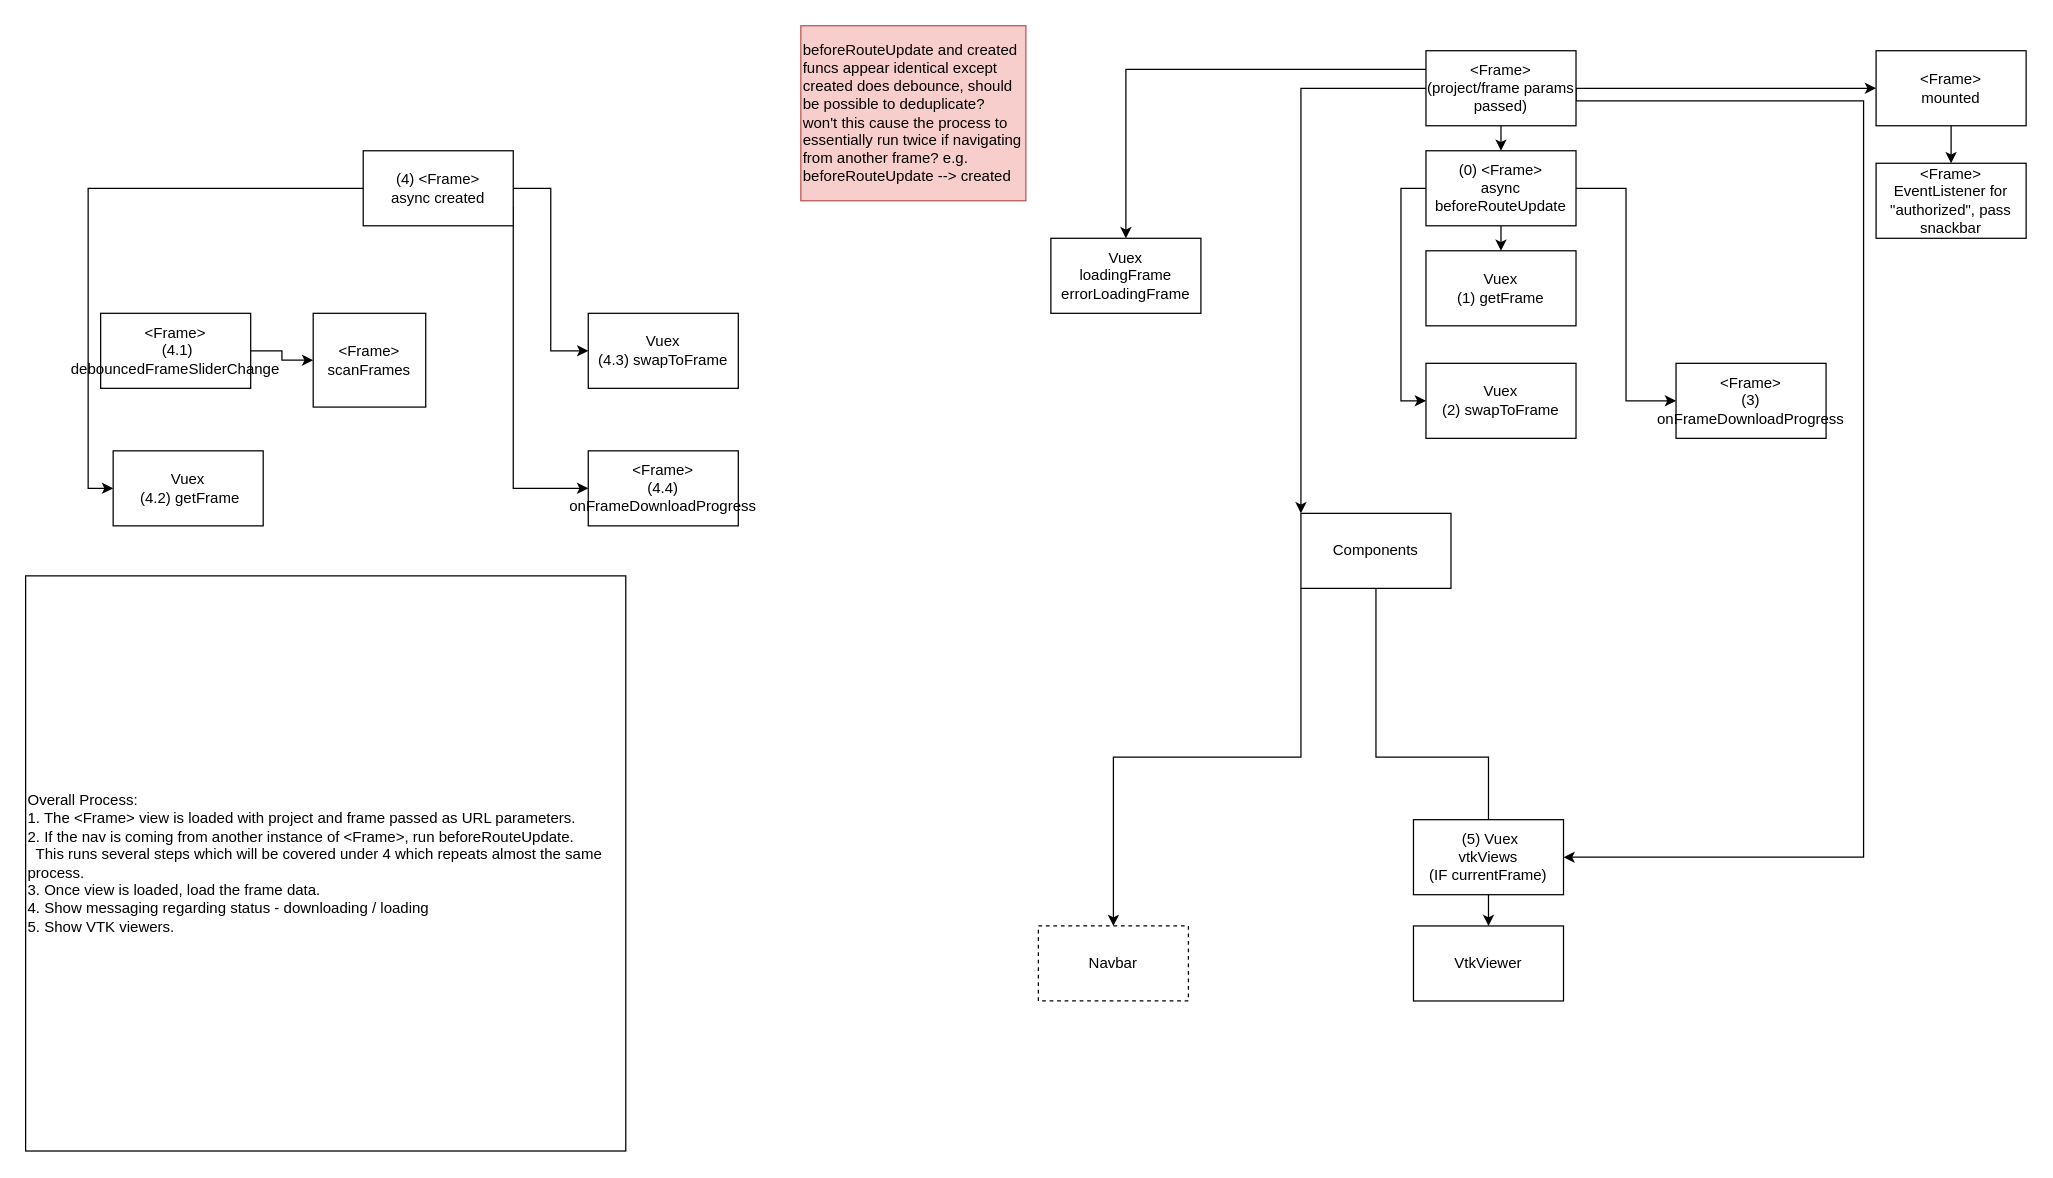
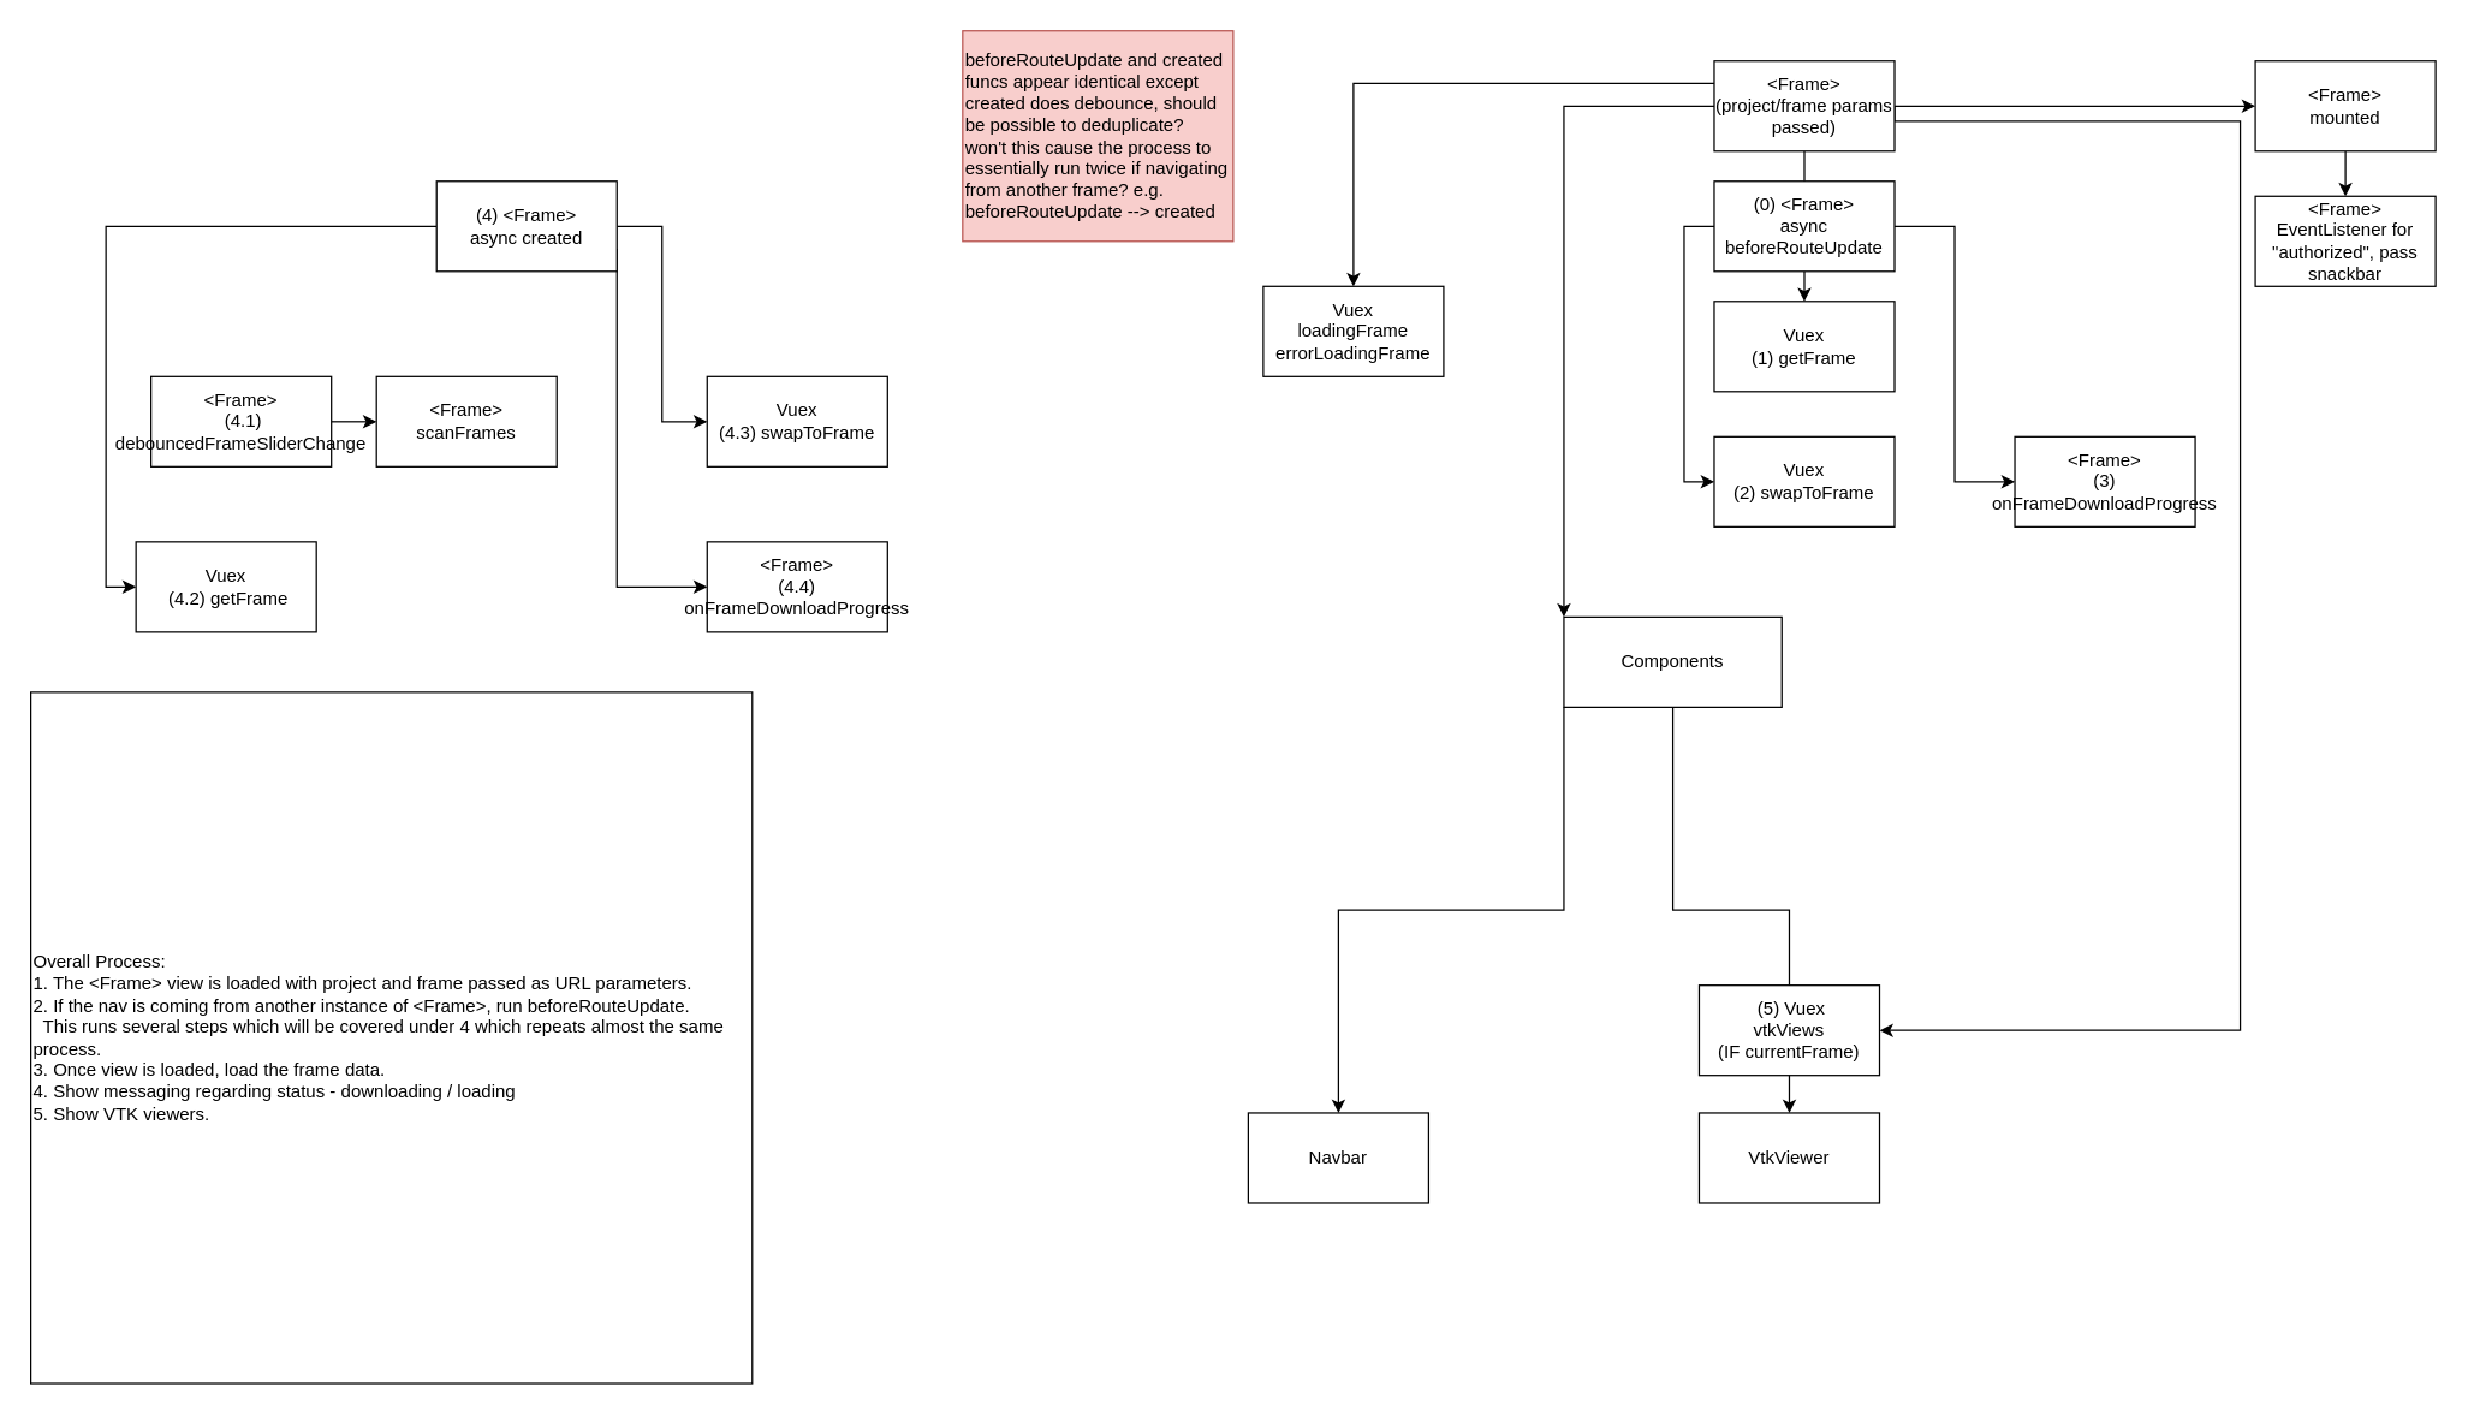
- <mxCell id="3" style="edgeStyle=orthogonalEdgeStyle;rounded=0;orthogonalLoop=1;jettySize=auto;html=1;exitX=0.5;exitY=1;exitDx=0;exitDy=0;entryX=0.5;entryY=0;entryDx=0;entryDy=0;" edge="1" parent="1" source="8" target="12"><mxGeometry relative="1" as="geometry" /></mxCell>
+ <mxCell id="3" style="edgeStyle=orthogonalEdgeStyle;rounded=0;orthogonalLoop=1;jettySize=auto;html=1;exitX=0.5;exitY=1;exitDx=0;exitDy=0;entryX=0.5;entryY=0;entryDx=0;entryDy=0;endArrow=none;" edge="1" parent="1" source="8" target="12"><mxGeometry relative="1" as="geometry" /></mxCell>
- <mxCell id="21" value="&amp;lt;Frame&amp;gt;&lt;br&gt;&amp;nbsp;(4.1) debouncedFrameSliderChange" style="rounded=0;whiteSpace=wrap;html=1;" vertex="1" parent="1"><mxGeometry x="80" y="250" width="120" height="60" as="geometry" /></mxCell>
+ <mxCell id="21" value="&amp;lt;Frame&amp;gt;&lt;br&gt;&amp;nbsp;(4.1) debouncedFrameSliderChange" style="rounded=0;whiteSpace=wrap;html=1;" vertex="1" parent="1"><mxGeometry x="100" y="250" width="120" height="60" as="geometry" /></mxCell>
- <mxCell id="34" value="&amp;lt;Frame&amp;gt;&lt;br&gt;scanFrames" style="rounded=0;whiteSpace=wrap;html=1;" vertex="1" parent="1"><mxGeometry x="250" y="250" width="90" height="75" as="geometry" /></mxCell>
+ <mxCell id="34" value="&amp;lt;Frame&amp;gt;&lt;br&gt;scanFrames" style="rounded=0;whiteSpace=wrap;html=1;" vertex="1" parent="1"><mxGeometry x="250" y="250" width="120" height="60" as="geometry" /></mxCell>
- <mxCell id="30" value="Components" style="rounded=0;whiteSpace=wrap;html=1;" vertex="1" parent="1"><mxGeometry x="1040" y="410" width="120" height="60" as="geometry" /></mxCell>
+ <mxCell id="30" value="Components" style="rounded=0;whiteSpace=wrap;html=1;" vertex="1" parent="1"><mxGeometry x="1040" y="410" width="145" height="60" as="geometry" /></mxCell>
- <mxCell id="31" value="Navbar" style="rounded=0;whiteSpace=wrap;html=1;dashed=1;" vertex="1" parent="1"><mxGeometry x="830" y="740" width="120" height="60" as="geometry" /></mxCell>
+ <mxCell id="31" value="Navbar" style="rounded=0;whiteSpace=wrap;html=1;" vertex="1" parent="1"><mxGeometry x="830" y="740" width="120" height="60" as="geometry" /></mxCell>
